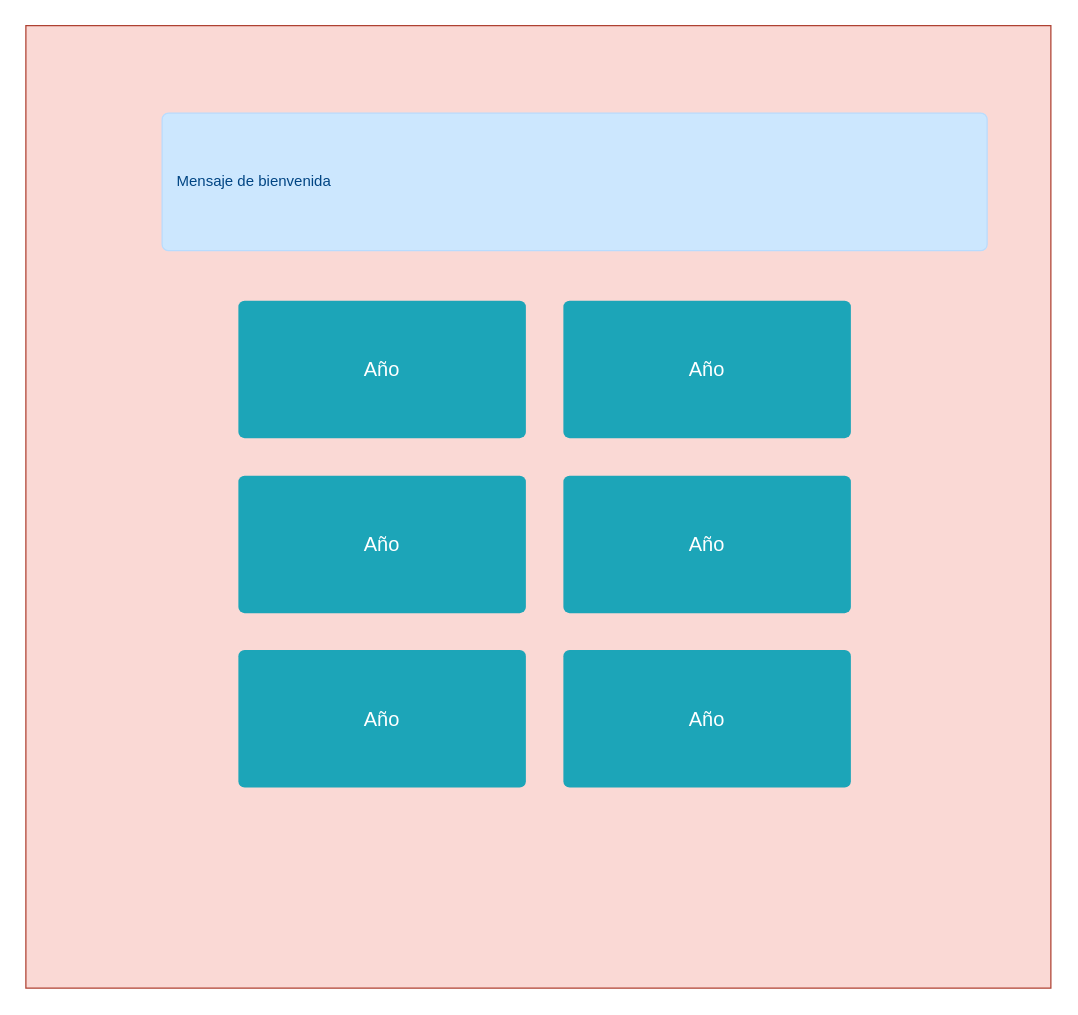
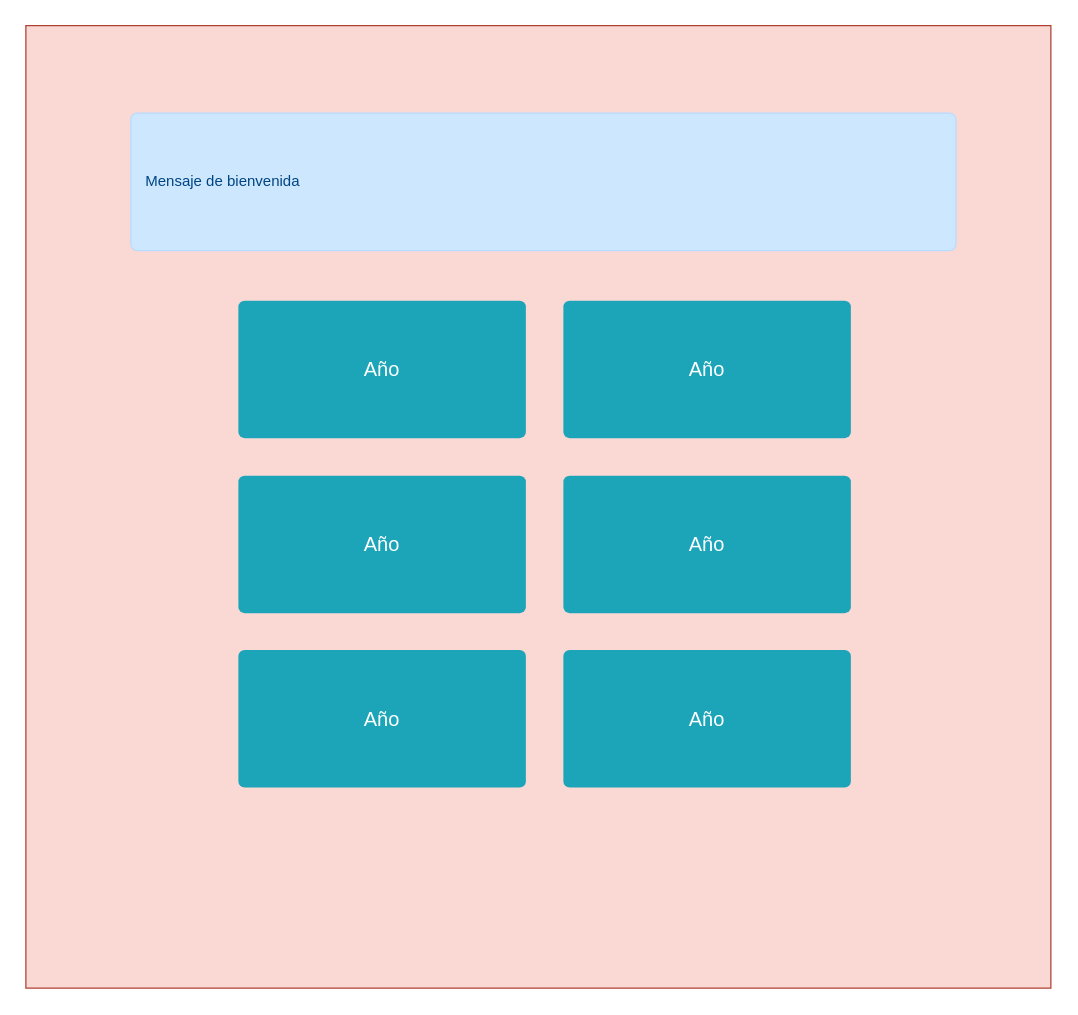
- <mxCell id="3" value="Mensaje de bienvenida" style="html=1;shadow=0;dashed=0;shape=mxgraph.bootstrap.rrect;rSize=5;strokeColor=#B8DCFE;strokeWidth=1;fillColor=#CCE7FE;fontColor=#004583;whiteSpace=wrap;align=left;verticalAlign=middle;spacingLeft=10;" parent="1" vertex="1"><mxGeometry x="129" y="90" width="660" height="110" as="geometry" /></mxCell>
+ <mxCell id="3" value="Mensaje de bienvenida" style="html=1;shadow=0;dashed=0;shape=mxgraph.bootstrap.rrect;rSize=5;strokeColor=#B8DCFE;strokeWidth=1;fillColor=#CCE7FE;fontColor=#004583;whiteSpace=wrap;align=left;verticalAlign=middle;spacingLeft=10;" parent="1" vertex="1"><mxGeometry x="104" y="90" width="660" height="110" as="geometry" /></mxCell>
